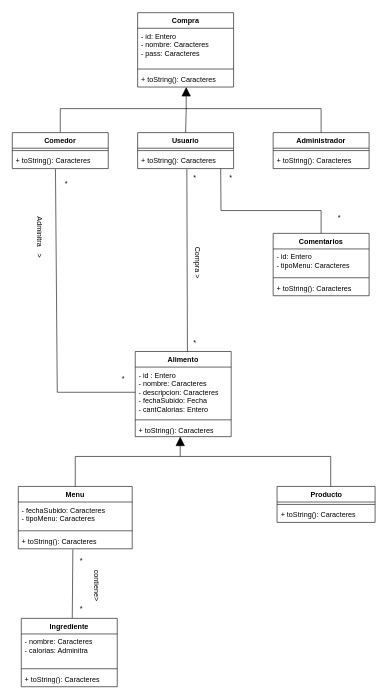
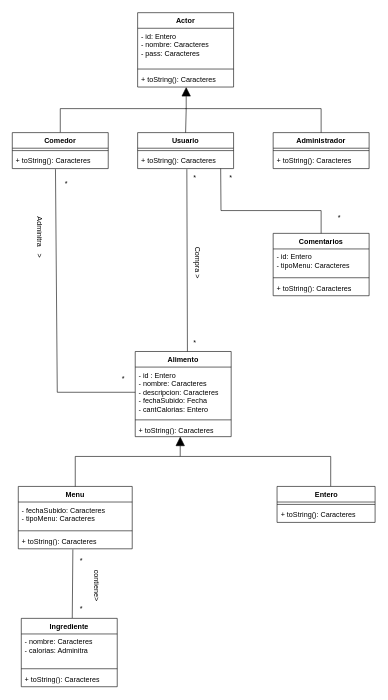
- <mxCell id="6" value="Compra" style="swimlane;fontStyle=1;align=center;verticalAlign=top;childLayout=stackLayout;horizontal=1;startSize=26;horizontalStack=0;resizeParent=1;resizeParentMax=0;resizeLast=0;collapsible=1;marginBottom=0;whiteSpace=wrap;html=1;" vertex="1" parent="1"><mxGeometry x="229" y="20" width="160" height="124" as="geometry" /></mxCell>
+ <mxCell id="6" value="Actor" style="swimlane;fontStyle=1;align=center;verticalAlign=top;childLayout=stackLayout;horizontal=1;startSize=26;horizontalStack=0;resizeParent=1;resizeParentMax=0;resizeLast=0;collapsible=1;marginBottom=0;whiteSpace=wrap;html=1;" vertex="1" parent="1"><mxGeometry x="229" y="20" width="160" height="124" as="geometry" /></mxCell>
- <mxCell id="45" value="Producto" style="swimlane;fontStyle=1;align=center;verticalAlign=top;childLayout=stackLayout;horizontal=1;startSize=26;horizontalStack=0;resizeParent=1;resizeParentMax=0;resizeLast=0;collapsible=1;marginBottom=0;whiteSpace=wrap;html=1;" vertex="1" parent="1"><mxGeometry x="461.5" y="810" width="163.5" height="60" as="geometry" /></mxCell>
+ <mxCell id="45" value="Entero" style="swimlane;fontStyle=1;align=center;verticalAlign=top;childLayout=stackLayout;horizontal=1;startSize=26;horizontalStack=0;resizeParent=1;resizeParentMax=0;resizeLast=0;collapsible=1;marginBottom=0;whiteSpace=wrap;html=1;" vertex="1" parent="1"><mxGeometry x="461.5" y="810" width="163.5" height="60" as="geometry" /></mxCell>
